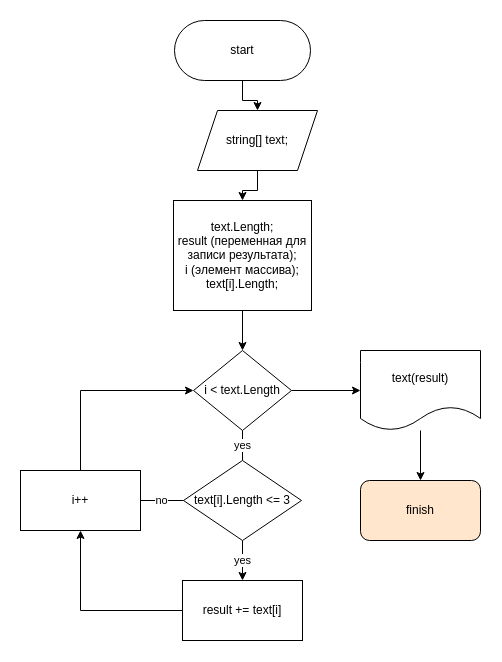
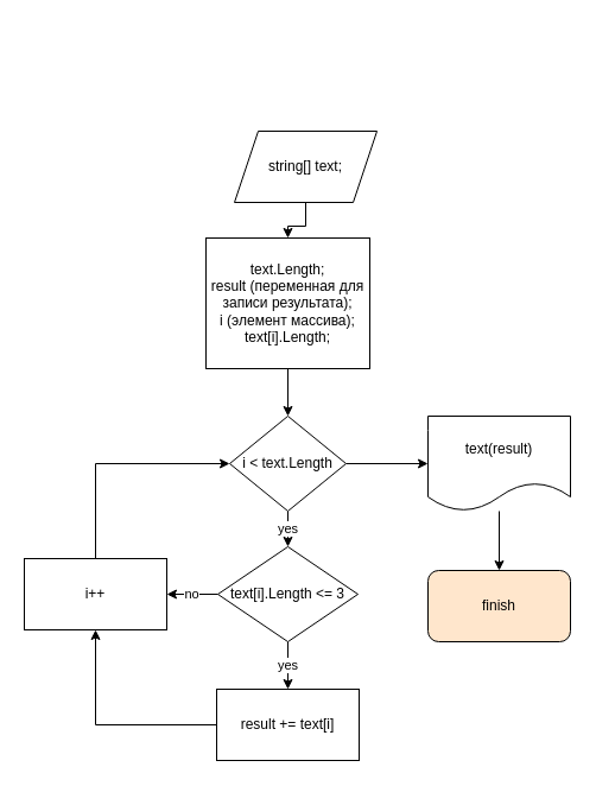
- <mxCell id="3" value="start" style="rounded=1;whiteSpace=wrap;html=1;arcSize=50;" vertex="1" parent="1"><mxGeometry x="174" y="20" width="136" height="60" as="geometry" /></mxCell>
- <mxCell id="2" value="" style="edgeStyle=orthogonalEdgeStyle;rounded=0;orthogonalLoop=1;jettySize=auto;html=1;" edge="1" parent="1" source="3" target="5"><mxGeometry relative="1" as="geometry" /></mxCell>
- <mxCell id="8" value="yes" style="edgeStyle=orthogonalEdgeStyle;rounded=0;orthogonalLoop=1;jettySize=auto;html=1;endArrow=none;" edge="1" parent="1" source="10" target="13"><mxGeometry relative="1" as="geometry" /></mxCell>
+ <mxCell id="8" value="yes" style="edgeStyle=orthogonalEdgeStyle;rounded=0;orthogonalLoop=1;jettySize=auto;html=1;" edge="1" parent="1" source="10" target="13"><mxGeometry relative="1" as="geometry" /></mxCell>
- <mxCell id="12" value="no" style="edgeStyle=orthogonalEdgeStyle;rounded=0;orthogonalLoop=1;jettySize=auto;html=1;endArrow=none;" edge="1" parent="1" source="13" target="16"><mxGeometry relative="1" as="geometry" /></mxCell>
+ <mxCell id="12" value="no" style="edgeStyle=orthogonalEdgeStyle;rounded=0;orthogonalLoop=1;jettySize=auto;html=1;" edge="1" parent="1" source="13" target="16"><mxGeometry relative="1" as="geometry" /></mxCell>
